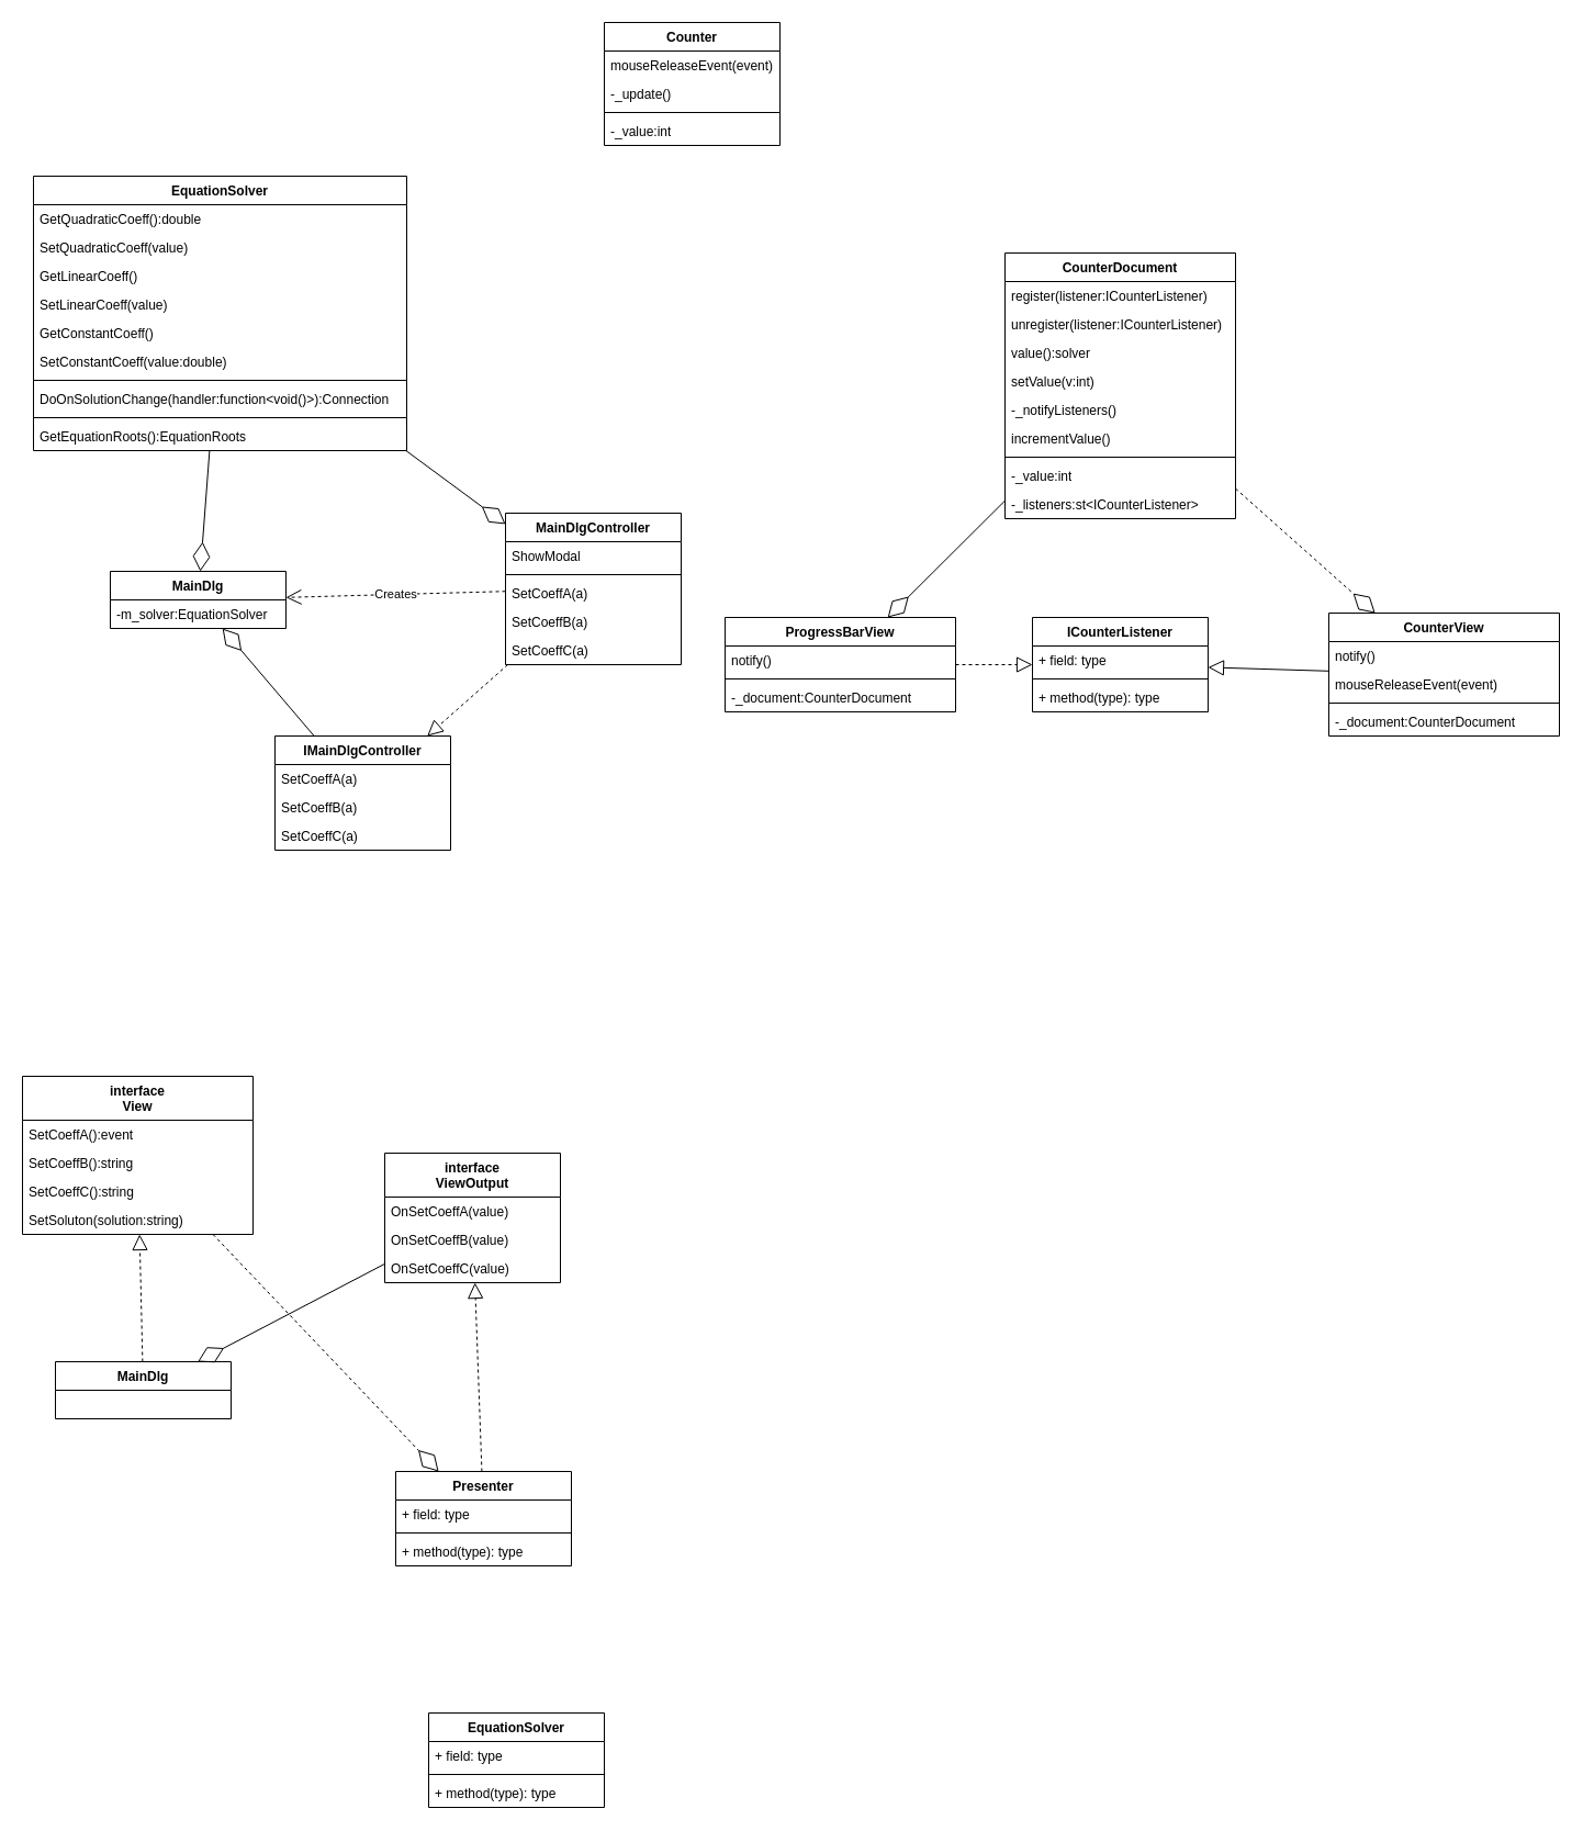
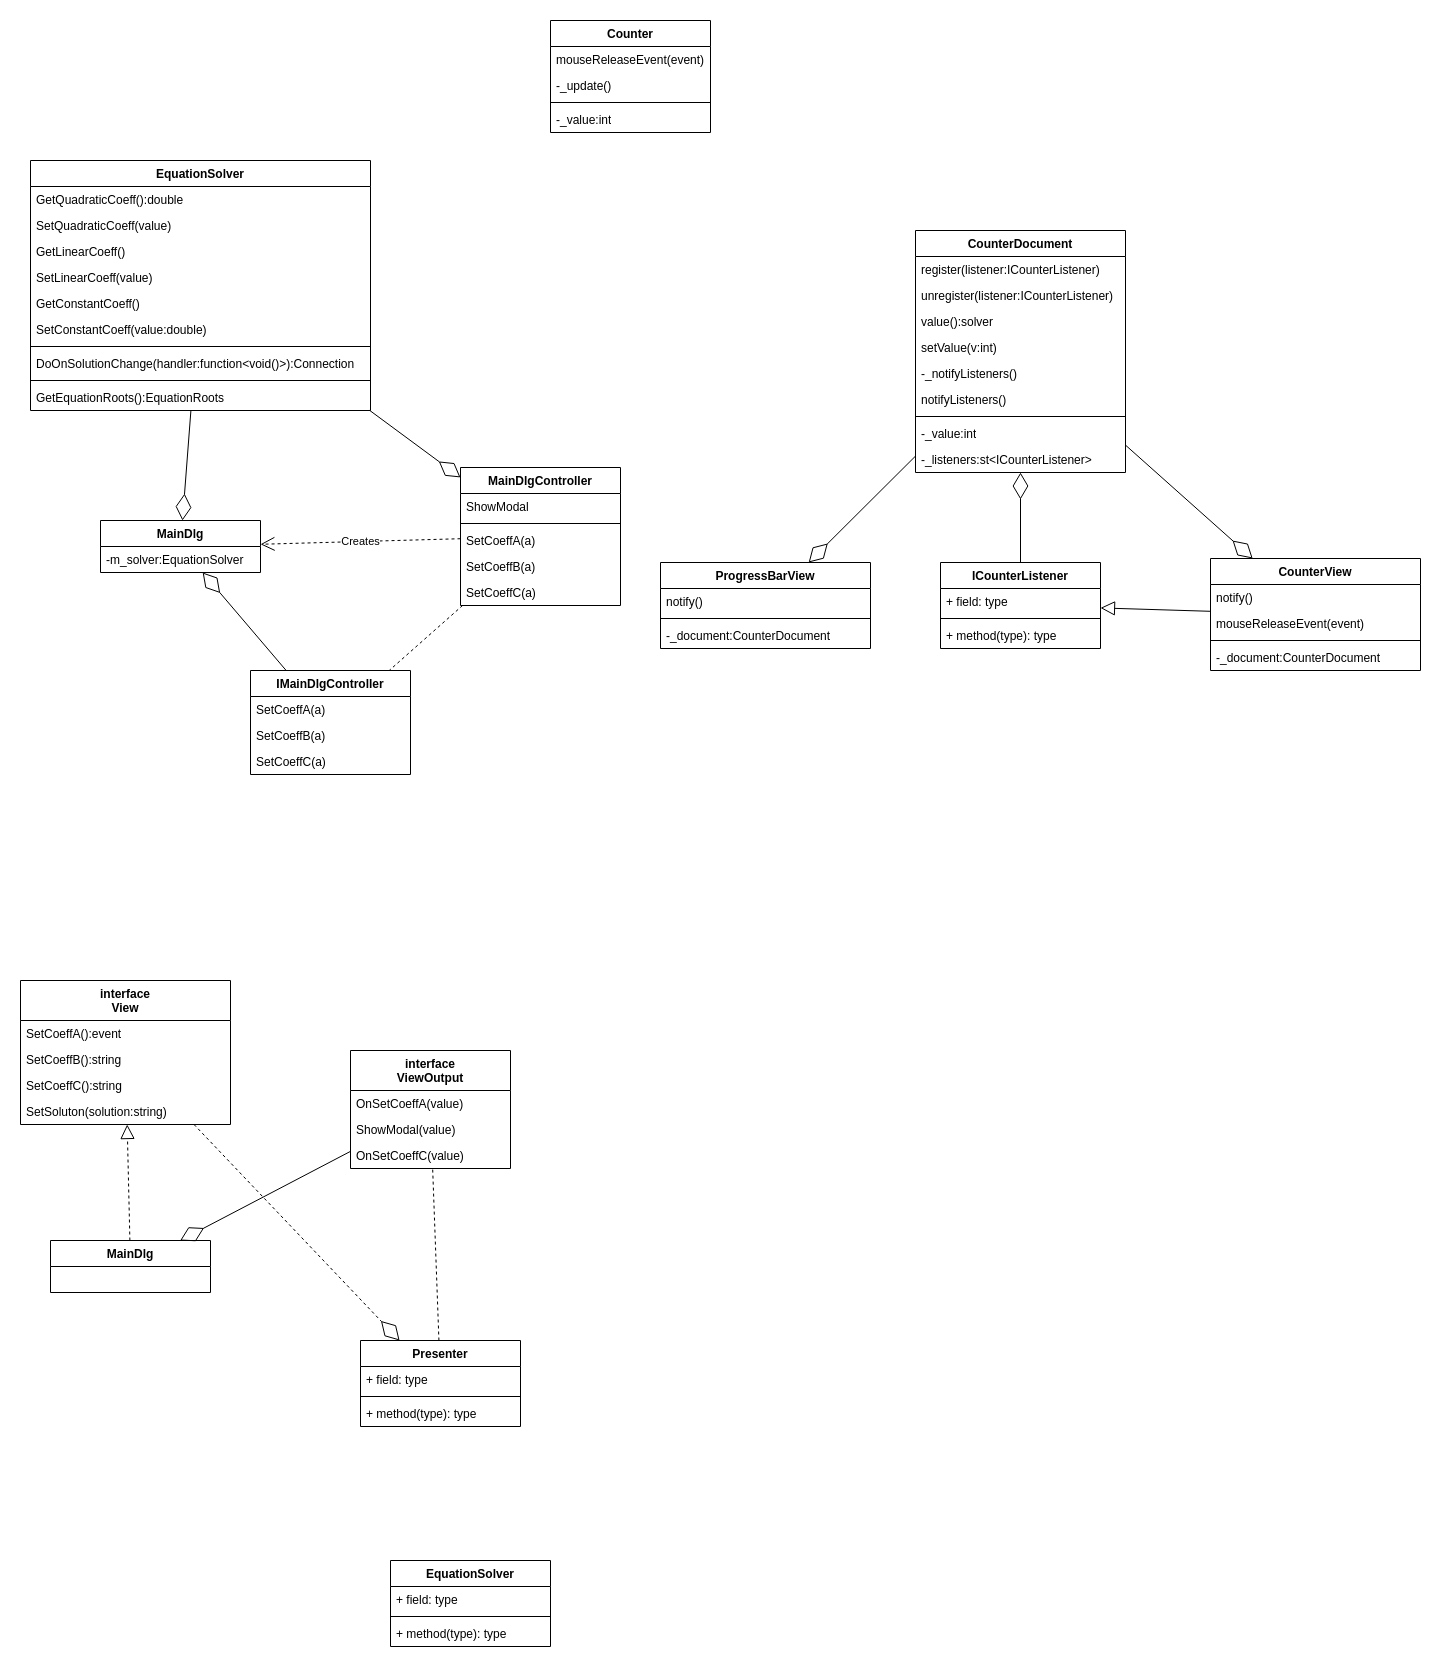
- <mxCell id="63" value="incrementValue()" style="text;strokeColor=none;fillColor=none;align=left;verticalAlign=top;spacingLeft=4;spacingRight=4;overflow=hidden;rotatable=0;points=[[0,0.5],[1,0.5]];portConstraint=eastwest;whiteSpace=wrap;html=1;" vertex="1" parent="57"><mxGeometry y="156" width="210" height="26" as="geometry" /></mxCell>
+ <mxCell id="63" value="notifyListeners()" style="text;strokeColor=none;fillColor=none;align=left;verticalAlign=top;spacingLeft=4;spacingRight=4;overflow=hidden;rotatable=0;points=[[0,0.5],[1,0.5]];portConstraint=eastwest;whiteSpace=wrap;html=1;" vertex="1" parent="57"><mxGeometry y="156" width="210" height="26" as="geometry" /></mxCell>
- <mxCell id="72" value="" style="endArrow=diamondThin;endFill=0;endSize=24;html=1;rounded=0;dashed=1;" edge="1" parent="1" source="57" target="67"><mxGeometry width="160" relative="1" as="geometry"><mxPoint x="920" y="580" as="sourcePoint" /><mxPoint x="1080" y="580" as="targetPoint" /></mxGeometry></mxCell>
+ <mxCell id="72" value="" style="endArrow=diamondThin;endFill=0;endSize=24;html=1;rounded=0;" edge="1" parent="1" source="57" target="67"><mxGeometry width="160" relative="1" as="geometry"><mxPoint x="920" y="580" as="sourcePoint" /><mxPoint x="1080" y="580" as="targetPoint" /></mxGeometry></mxCell>
+ <mxCell id="83" value="" style="endArrow=diamondThin;endFill=0;endSize=24;html=1;rounded=0;" edge="1" parent="1" source="77" target="57"><mxGeometry width="160" relative="1" as="geometry"><mxPoint x="1030" y="530" as="sourcePoint" /><mxPoint x="1190" y="530" as="targetPoint" /></mxGeometry></mxCell>
- <mxCell id="82" value="" style="endArrow=block;dashed=1;endFill=0;endSize=12;html=1;rounded=0;" edge="1" parent="1" source="73" target="77"><mxGeometry width="160" relative="1" as="geometry"><mxPoint x="1230" y="180" as="sourcePoint" /><mxPoint x="1390" y="180" as="targetPoint" /></mxGeometry></mxCell>
- <mxCell id="27" value="" style="endArrow=block;dashed=1;endFill=0;endSize=12;html=1;" parent="1" source="21" target="17" edge="1"><mxGeometry width="160" relative="1" as="geometry"><mxPoint x="510" y="460" as="sourcePoint" /><mxPoint x="670" y="460" as="targetPoint" /></mxGeometry></mxCell>
+ <mxCell id="27" value="" style="endArrow=none;dashed=1;endFill=0;endSize=12;html=1;" parent="1" source="21" target="17" edge="1"><mxGeometry width="160" relative="1" as="geometry"><mxPoint x="510" y="460" as="sourcePoint" /><mxPoint x="670" y="460" as="targetPoint" /></mxGeometry></mxCell>
- <mxCell id="42" value="OnSetCoeffB(value)" style="text;strokeColor=none;fillColor=none;align=left;verticalAlign=top;spacingLeft=4;spacingRight=4;overflow=hidden;rotatable=0;points=[[0,0.5],[1,0.5]];portConstraint=eastwest;" parent="40" vertex="1"><mxGeometry y="66" width="160" height="26" as="geometry" /></mxCell>
+ <mxCell id="42" value="ShowModal(value)" style="text;strokeColor=none;fillColor=none;align=left;verticalAlign=top;spacingLeft=4;spacingRight=4;overflow=hidden;rotatable=0;points=[[0,0.5],[1,0.5]];portConstraint=eastwest;" parent="40" vertex="1"><mxGeometry y="66" width="160" height="26" as="geometry" /></mxCell>
- <mxCell id="45" value="" style="endArrow=block;dashed=1;endFill=0;endSize=12;html=1;" parent="1" source="36" target="40" edge="1"><mxGeometry width="160" relative="1" as="geometry"><mxPoint x="380" y="1270" as="sourcePoint" /><mxPoint x="540" y="1270" as="targetPoint" /></mxGeometry></mxCell>
+ <mxCell id="45" value="" style="endArrow=none;dashed=1;endFill=0;endSize=12;html=1;" parent="1" source="36" target="40" edge="1"><mxGeometry width="160" relative="1" as="geometry"><mxPoint x="380" y="1270" as="sourcePoint" /><mxPoint x="540" y="1270" as="targetPoint" /></mxGeometry></mxCell>
